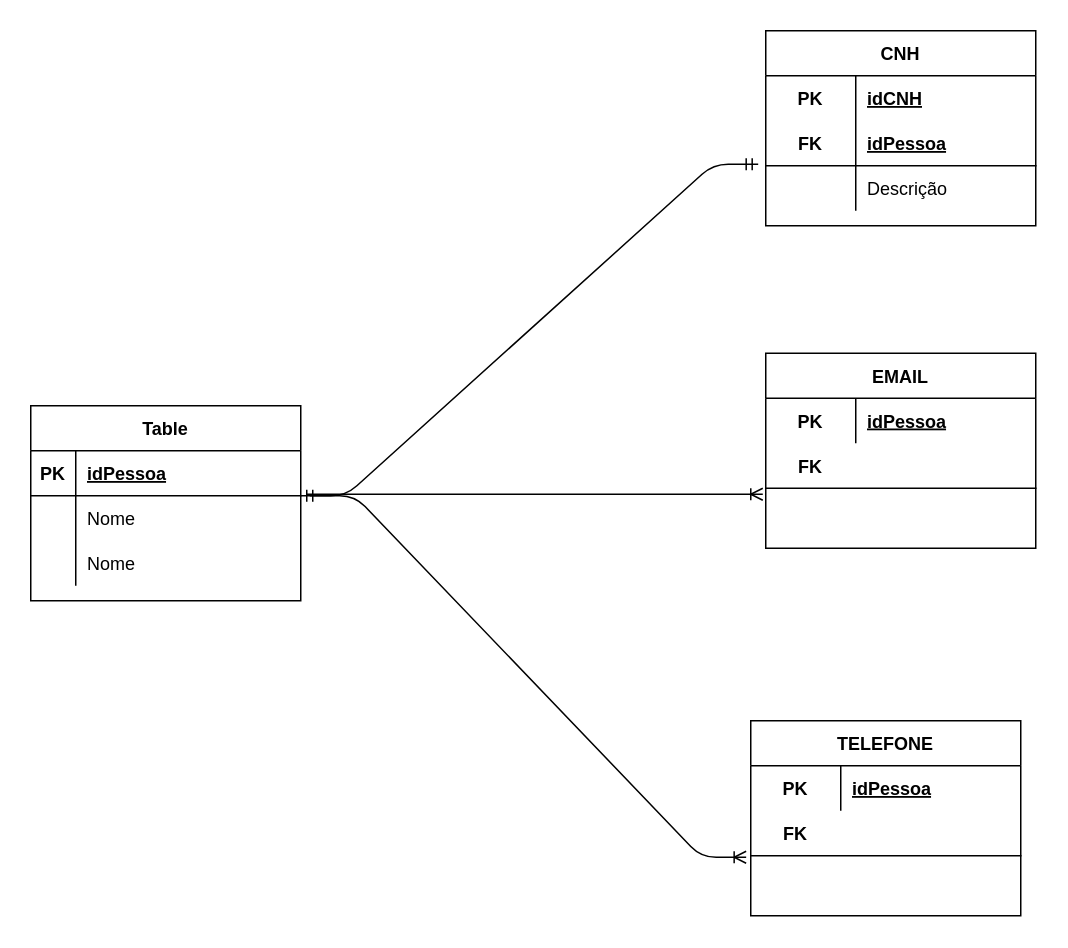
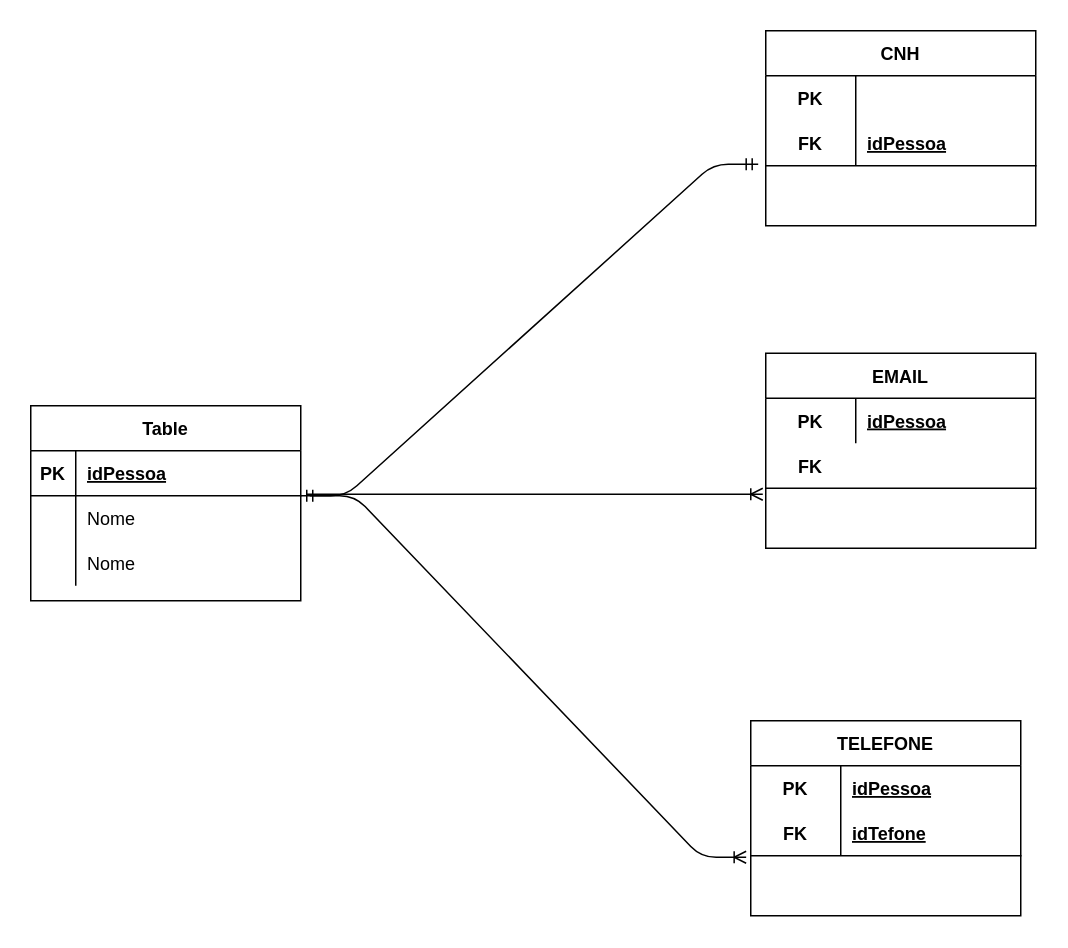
- <mxCell id="15" value="idCNH" style="shape=partialRectangle;connectable=0;fillColor=none;top=0;left=0;bottom=0;right=0;align=left;spacingLeft=6;fontStyle=5;overflow=hidden;" vertex="1" parent="13"><mxGeometry x="60" width="120" height="30" as="geometry" /></mxCell>
- <mxCell id="21" value="Descrição" style="shape=partialRectangle;connectable=0;fillColor=none;top=0;left=0;bottom=0;right=0;align=left;spacingLeft=6;overflow=hidden;" vertex="1" parent="19"><mxGeometry x="60" width="120" height="30" as="geometry" /></mxCell>
+ <mxCell id="39" value="idTefone" style="shape=partialRectangle;connectable=0;fillColor=none;top=0;left=0;bottom=0;right=0;align=left;spacingLeft=6;fontStyle=5;overflow=hidden;" vertex="1" parent="37"><mxGeometry x="60" width="120" height="30" as="geometry" /></mxCell>
